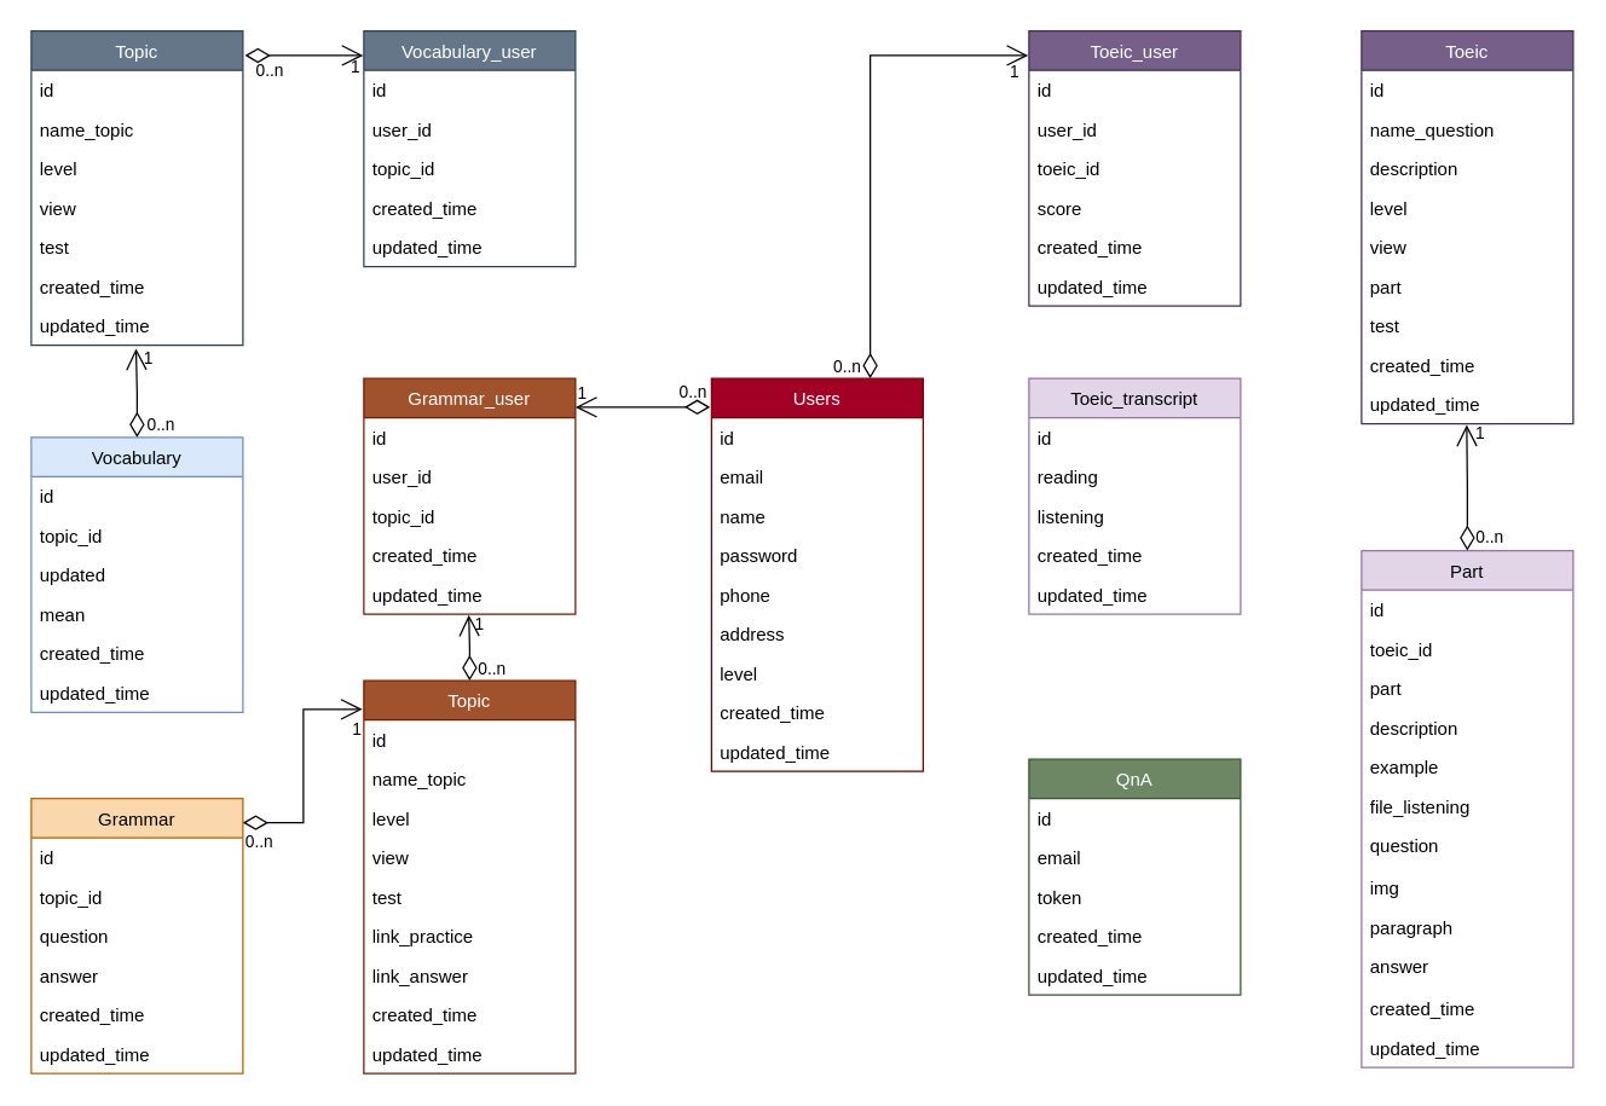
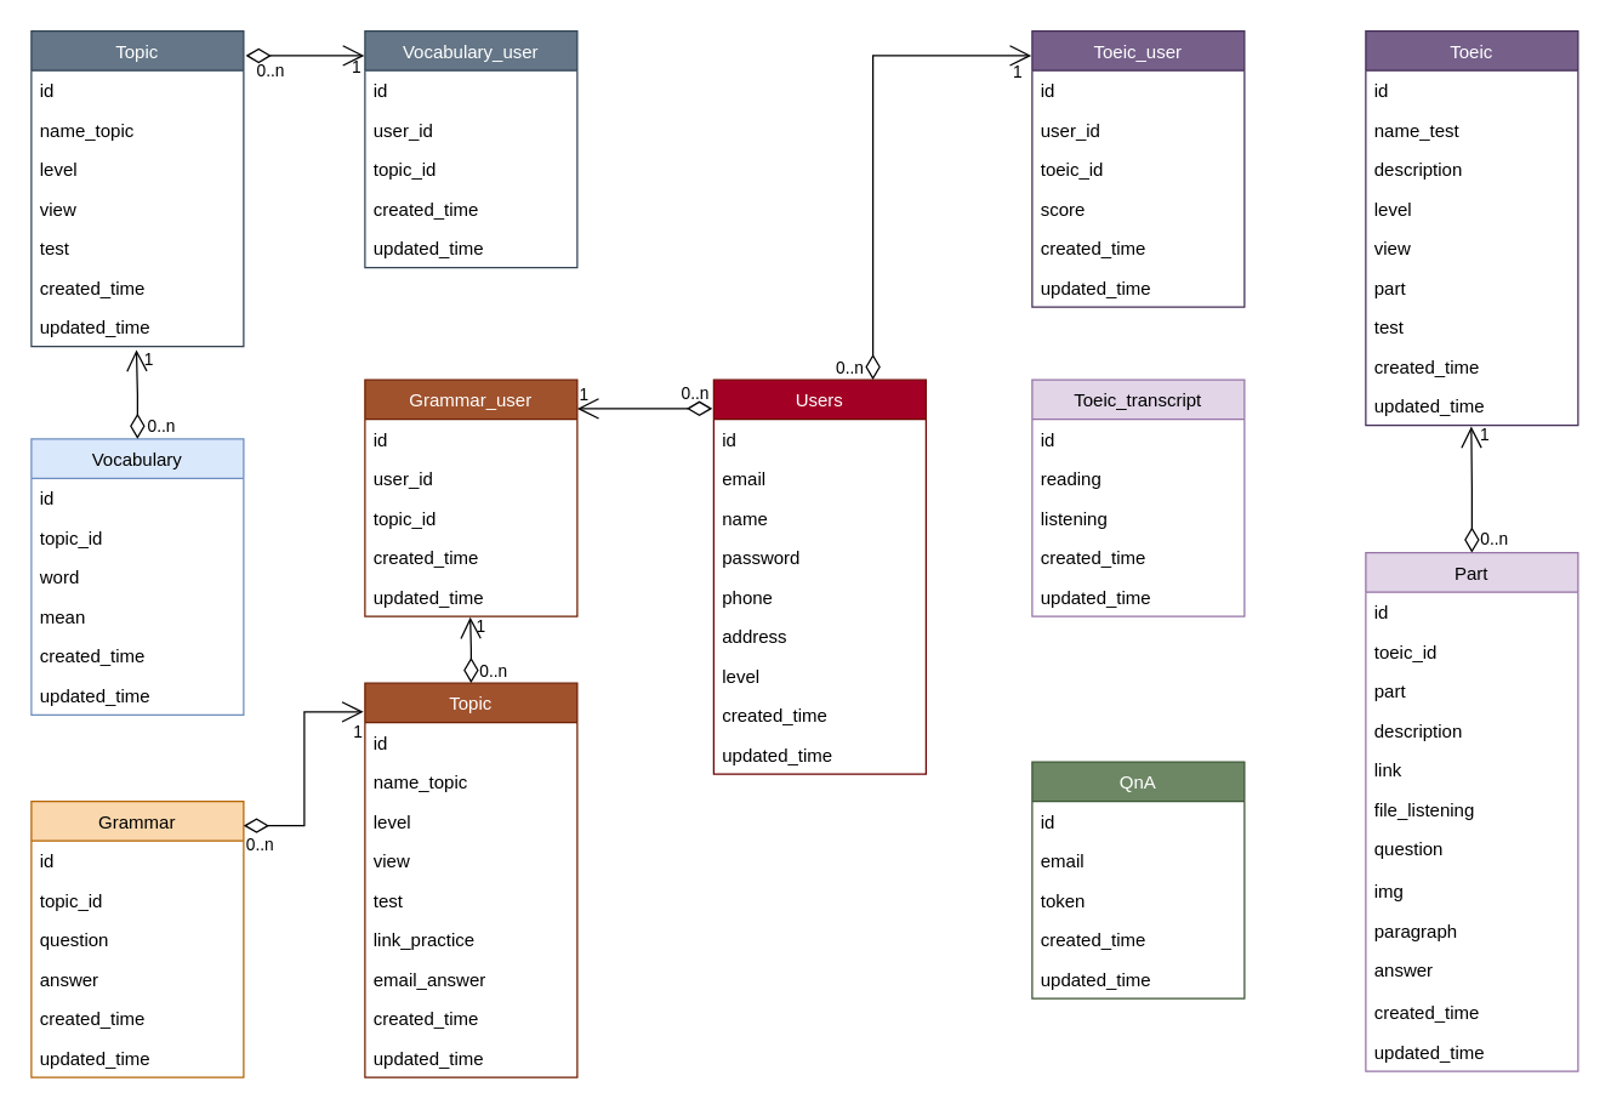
- <mxCell id="21" value="name_question" style="text;strokeColor=none;fillColor=none;align=left;verticalAlign=top;spacingLeft=4;spacingRight=4;overflow=hidden;rotatable=0;points=[[0,0.5],[1,0.5]];portConstraint=eastwest;" parent="19" vertex="1"><mxGeometry y="52" width="140" height="26" as="geometry" /></mxCell>
+ <mxCell id="21" value="name_test" style="text;strokeColor=none;fillColor=none;align=left;verticalAlign=top;spacingLeft=4;spacingRight=4;overflow=hidden;rotatable=0;points=[[0,0.5],[1,0.5]];portConstraint=eastwest;" parent="19" vertex="1"><mxGeometry y="52" width="140" height="26" as="geometry" /></mxCell>
- <mxCell id="84" value="updated" style="text;strokeColor=none;fillColor=none;align=left;verticalAlign=top;spacingLeft=4;spacingRight=4;overflow=hidden;rotatable=0;points=[[0,0.5],[1,0.5]];portConstraint=eastwest;labelBackgroundColor=none;" parent="81" vertex="1"><mxGeometry y="78" width="140" height="26" as="geometry" /></mxCell>
+ <mxCell id="84" value="word" style="text;strokeColor=none;fillColor=none;align=left;verticalAlign=top;spacingLeft=4;spacingRight=4;overflow=hidden;rotatable=0;points=[[0,0.5],[1,0.5]];portConstraint=eastwest;labelBackgroundColor=none;" parent="81" vertex="1"><mxGeometry y="78" width="140" height="26" as="geometry" /></mxCell>
- <mxCell id="34" value="example" style="text;strokeColor=none;fillColor=none;align=left;verticalAlign=top;spacingLeft=4;spacingRight=4;overflow=hidden;rotatable=0;points=[[0,0.5],[1,0.5]];portConstraint=eastwest;" parent="29" vertex="1"><mxGeometry y="130" width="140" height="26" as="geometry" /></mxCell>
+ <mxCell id="34" value="link" style="text;strokeColor=none;fillColor=none;align=left;verticalAlign=top;spacingLeft=4;spacingRight=4;overflow=hidden;rotatable=0;points=[[0,0.5],[1,0.5]];portConstraint=eastwest;" parent="29" vertex="1"><mxGeometry y="130" width="140" height="26" as="geometry" /></mxCell>
- <mxCell id="101" value="link_answer" style="text;strokeColor=none;fillColor=none;align=left;verticalAlign=top;spacingLeft=4;spacingRight=4;overflow=hidden;rotatable=0;points=[[0,0.5],[1,0.5]];portConstraint=eastwest;labelBackgroundColor=default;" parent="94" vertex="1"><mxGeometry y="182" width="140" height="26" as="geometry" /></mxCell>
+ <mxCell id="101" value="email_answer" style="text;strokeColor=none;fillColor=none;align=left;verticalAlign=top;spacingLeft=4;spacingRight=4;overflow=hidden;rotatable=0;points=[[0,0.5],[1,0.5]];portConstraint=eastwest;labelBackgroundColor=default;" parent="94" vertex="1"><mxGeometry y="182" width="140" height="26" as="geometry" /></mxCell>
